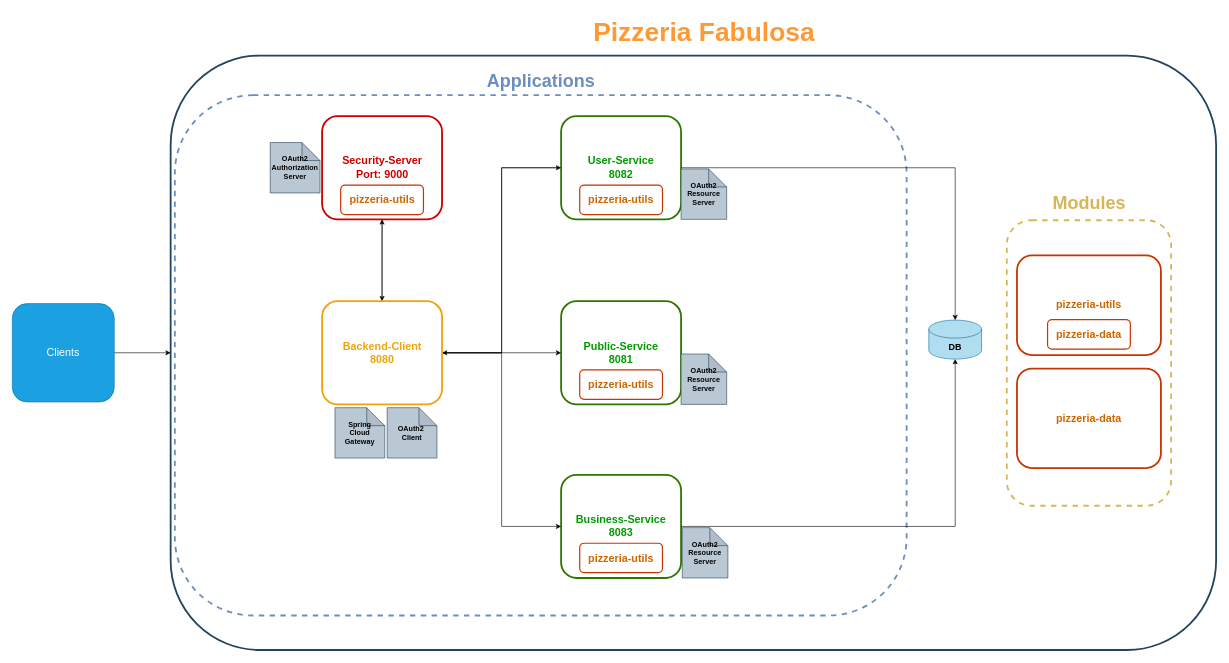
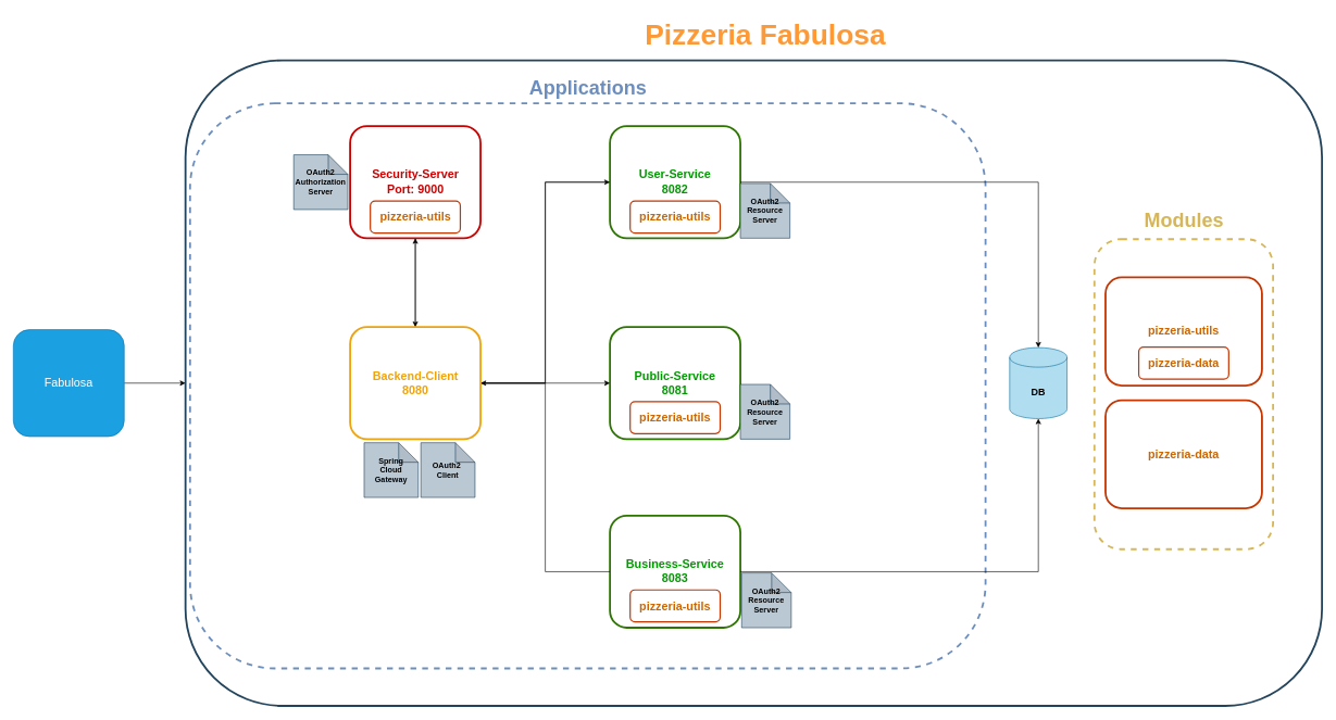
- <mxCell id="6" value="&lt;span style=&quot;font-size: 15px;&quot;&gt;&lt;b&gt;DB&lt;/b&gt;&lt;/span&gt;" style="shape=cylinder3;whiteSpace=wrap;html=1;boundedLbl=1;backgroundOutline=1;size=15;fillColor=#b1ddf0;strokeColor=#10739e;" parent="1" vertex="1"><mxGeometry x="1548" y="533" width="88" height="65" as="geometry" /></mxCell>
+ <mxCell id="6" value="&lt;span style=&quot;font-size: 15px;&quot;&gt;&lt;b&gt;DB&lt;/b&gt;&lt;/span&gt;" style="shape=cylinder3;whiteSpace=wrap;html=1;boundedLbl=1;backgroundOutline=1;size=15;fillColor=#b1ddf0;strokeColor=#10739e;" parent="1" vertex="1"><mxGeometry x="1548" y="533" width="88" height="109" as="geometry" /></mxCell>
- <mxCell id="8" value="&lt;span style=&quot;font-size: 18px;&quot;&gt;Clients&lt;/span&gt;" style="rounded=1;whiteSpace=wrap;html=1;fillColor=#1ba1e2;fontColor=#ffffff;strokeColor=#006EAF;" parent="1" vertex="1"><mxGeometry x="20" y="505.5" width="170" height="164" as="geometry" /></mxCell>
+ <mxCell id="8" value="&lt;span style=&quot;font-size: 18px;&quot;&gt;Fabulosa&lt;/span&gt;" style="rounded=1;whiteSpace=wrap;html=1;fillColor=#1ba1e2;fontColor=#ffffff;strokeColor=#006EAF;" parent="1" vertex="1"><mxGeometry x="20" y="505.5" width="170" height="164" as="geometry" /></mxCell>
- <mxCell id="34" style="edgeStyle=orthogonalEdgeStyle;rounded=0;orthogonalLoop=1;jettySize=auto;html=1;entryX=0;entryY=0.5;entryDx=0;entryDy=0;" edge="1" parent="1" source="36" target="11"><mxGeometry relative="1" as="geometry" /></mxCell>
+ <mxCell id="34" style="edgeStyle=orthogonalEdgeStyle;rounded=0;orthogonalLoop=1;jettySize=auto;html=1;entryX=0;entryY=0.5;entryDx=0;entryDy=0;endArrow=none;" edge="1" parent="1" source="36" target="11"><mxGeometry relative="1" as="geometry" /></mxCell>
